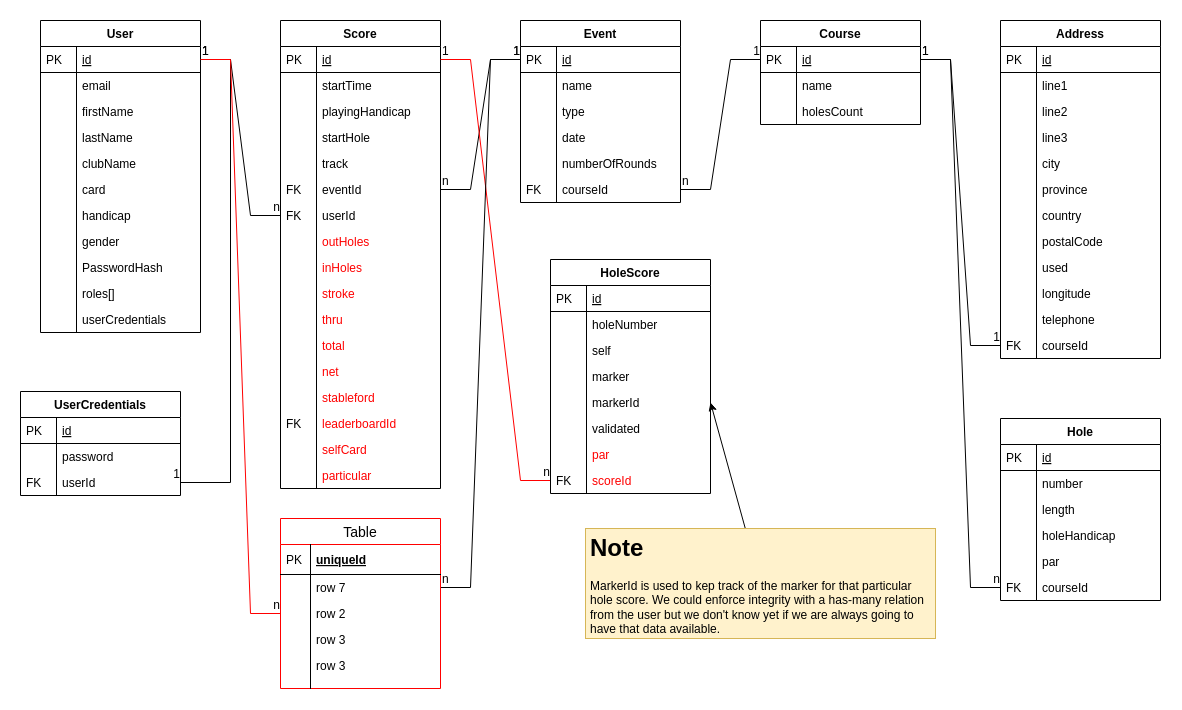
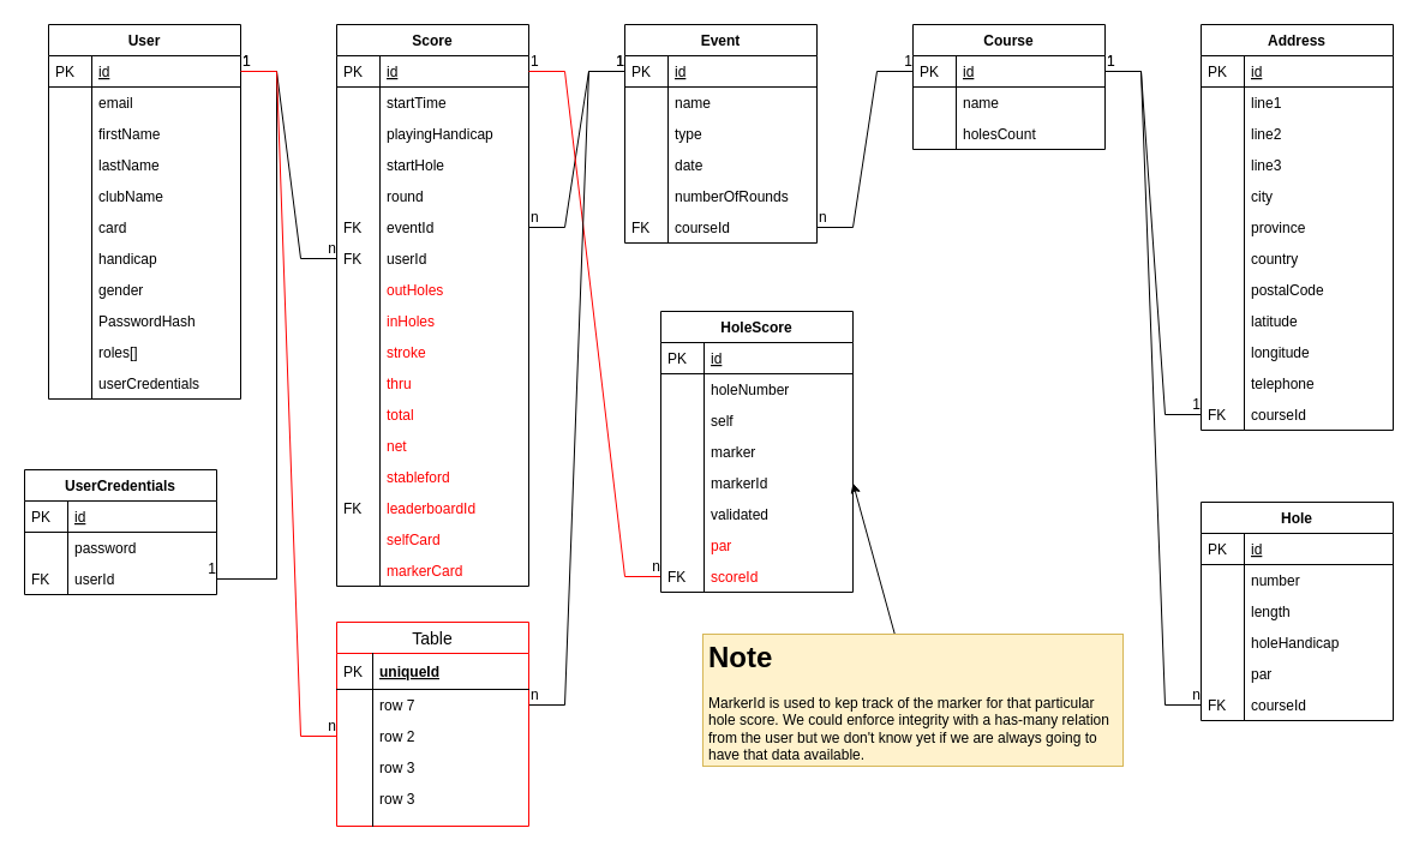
- <mxCell id="14" value="track" style="shape=partialRectangle;top=0;left=0;right=0;bottom=0;align=left;verticalAlign=top;fillColor=none;spacingLeft=40;spacingRight=4;overflow=hidden;rotatable=0;points=[[0,0.5],[1,0.5]];portConstraint=eastwest;dropTarget=0;rounded=0;shadow=0;strokeWidth=1;fontColor=#000000;" parent="5" vertex="1"><mxGeometry y="130" width="160" height="26" as="geometry" /></mxCell>
+ <mxCell id="14" value="round" style="shape=partialRectangle;top=0;left=0;right=0;bottom=0;align=left;verticalAlign=top;fillColor=none;spacingLeft=40;spacingRight=4;overflow=hidden;rotatable=0;points=[[0,0.5],[1,0.5]];portConstraint=eastwest;dropTarget=0;rounded=0;shadow=0;strokeWidth=1;fontColor=#000000;" parent="5" vertex="1"><mxGeometry y="130" width="160" height="26" as="geometry" /></mxCell>
- <mxCell id="86" value="used" style="shape=partialRectangle;top=0;left=0;right=0;bottom=0;align=left;verticalAlign=top;fillColor=none;spacingLeft=40;spacingRight=4;overflow=hidden;rotatable=0;points=[[0,0.5],[1,0.5]];portConstraint=eastwest;dropTarget=0;rounded=0;shadow=0;strokeWidth=1;" parent="69" vertex="1"><mxGeometry y="234" width="160" height="26" as="geometry" /></mxCell>
+ <mxCell id="86" value="latitude" style="shape=partialRectangle;top=0;left=0;right=0;bottom=0;align=left;verticalAlign=top;fillColor=none;spacingLeft=40;spacingRight=4;overflow=hidden;rotatable=0;points=[[0,0.5],[1,0.5]];portConstraint=eastwest;dropTarget=0;rounded=0;shadow=0;strokeWidth=1;" parent="69" vertex="1"><mxGeometry y="234" width="160" height="26" as="geometry" /></mxCell>
- <mxCell id="38" value="particular" style="shape=partialRectangle;top=0;left=0;right=0;bottom=0;align=left;verticalAlign=top;fillColor=none;spacingLeft=40;spacingRight=4;overflow=hidden;rotatable=0;points=[[0,0.5],[1,0.5]];portConstraint=eastwest;dropTarget=0;rounded=0;shadow=0;strokeWidth=1;fontColor=#FF0000;" vertex="1" parent="5"><mxGeometry y="442" width="160" height="26" as="geometry" /></mxCell>
+ <mxCell id="38" value="markerCard" style="shape=partialRectangle;top=0;left=0;right=0;bottom=0;align=left;verticalAlign=top;fillColor=none;spacingLeft=40;spacingRight=4;overflow=hidden;rotatable=0;points=[[0,0.5],[1,0.5]];portConstraint=eastwest;dropTarget=0;rounded=0;shadow=0;strokeWidth=1;fontColor=#FF0000;" vertex="1" parent="5"><mxGeometry y="442" width="160" height="26" as="geometry" /></mxCell>
